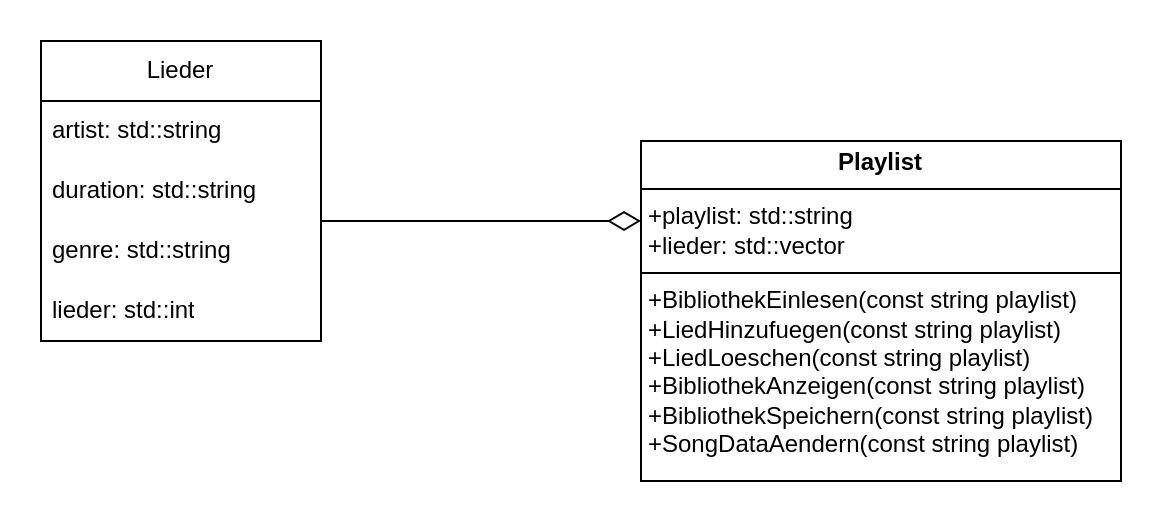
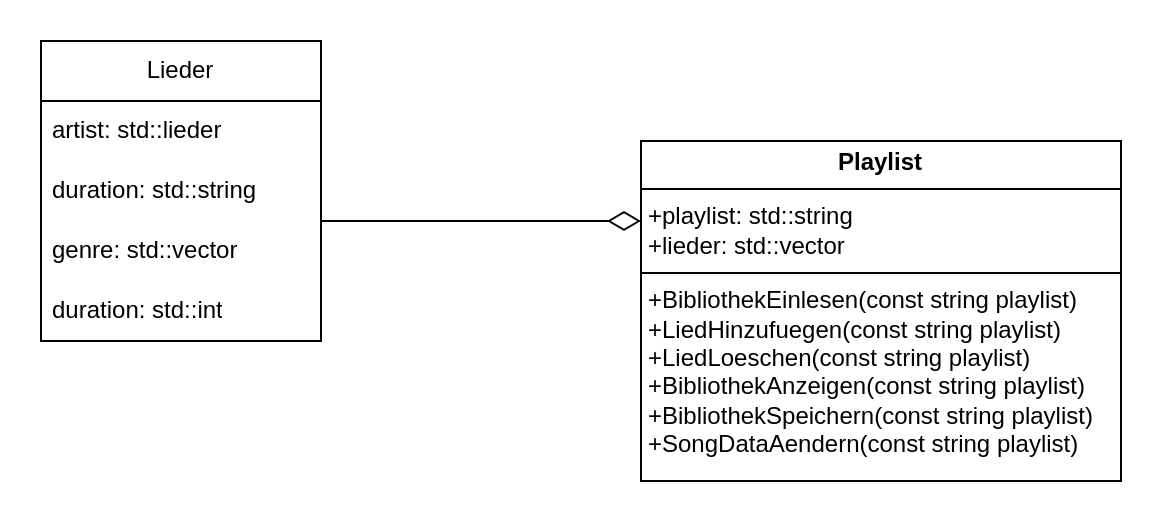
- <mxCell id="3" value="artist: std::string" style="text;strokeColor=none;fillColor=none;align=left;verticalAlign=middle;spacingLeft=4;spacingRight=4;overflow=hidden;points=[[0,0.5],[1,0.5]];portConstraint=eastwest;rotatable=0;whiteSpace=wrap;html=1;" vertex="1" parent="2"><mxGeometry y="30" width="140" height="30" as="geometry" /></mxCell>
+ <mxCell id="3" value="artist: std::lieder" style="text;strokeColor=none;fillColor=none;align=left;verticalAlign=middle;spacingLeft=4;spacingRight=4;overflow=hidden;points=[[0,0.5],[1,0.5]];portConstraint=eastwest;rotatable=0;whiteSpace=wrap;html=1;" vertex="1" parent="2"><mxGeometry y="30" width="140" height="30" as="geometry" /></mxCell>
- <mxCell id="5" value="genre: std::string" style="text;strokeColor=none;fillColor=none;align=left;verticalAlign=middle;spacingLeft=4;spacingRight=4;overflow=hidden;points=[[0,0.5],[1,0.5]];portConstraint=eastwest;rotatable=0;whiteSpace=wrap;html=1;" vertex="1" parent="2"><mxGeometry y="90" width="140" height="30" as="geometry" /></mxCell>
+ <mxCell id="5" value="genre: std::vector" style="text;strokeColor=none;fillColor=none;align=left;verticalAlign=middle;spacingLeft=4;spacingRight=4;overflow=hidden;points=[[0,0.5],[1,0.5]];portConstraint=eastwest;rotatable=0;whiteSpace=wrap;html=1;" vertex="1" parent="2"><mxGeometry y="90" width="140" height="30" as="geometry" /></mxCell>
- <mxCell id="6" value="lieder: std::int" style="text;strokeColor=none;fillColor=none;align=left;verticalAlign=middle;spacingLeft=4;spacingRight=4;overflow=hidden;points=[[0,0.5],[1,0.5]];portConstraint=eastwest;rotatable=0;whiteSpace=wrap;html=1;" vertex="1" parent="2"><mxGeometry y="120" width="140" height="30" as="geometry" /></mxCell>
+ <mxCell id="6" value="duration: std::int" style="text;strokeColor=none;fillColor=none;align=left;verticalAlign=middle;spacingLeft=4;spacingRight=4;overflow=hidden;points=[[0,0.5],[1,0.5]];portConstraint=eastwest;rotatable=0;whiteSpace=wrap;html=1;" vertex="1" parent="2"><mxGeometry y="120" width="140" height="30" as="geometry" /></mxCell>
